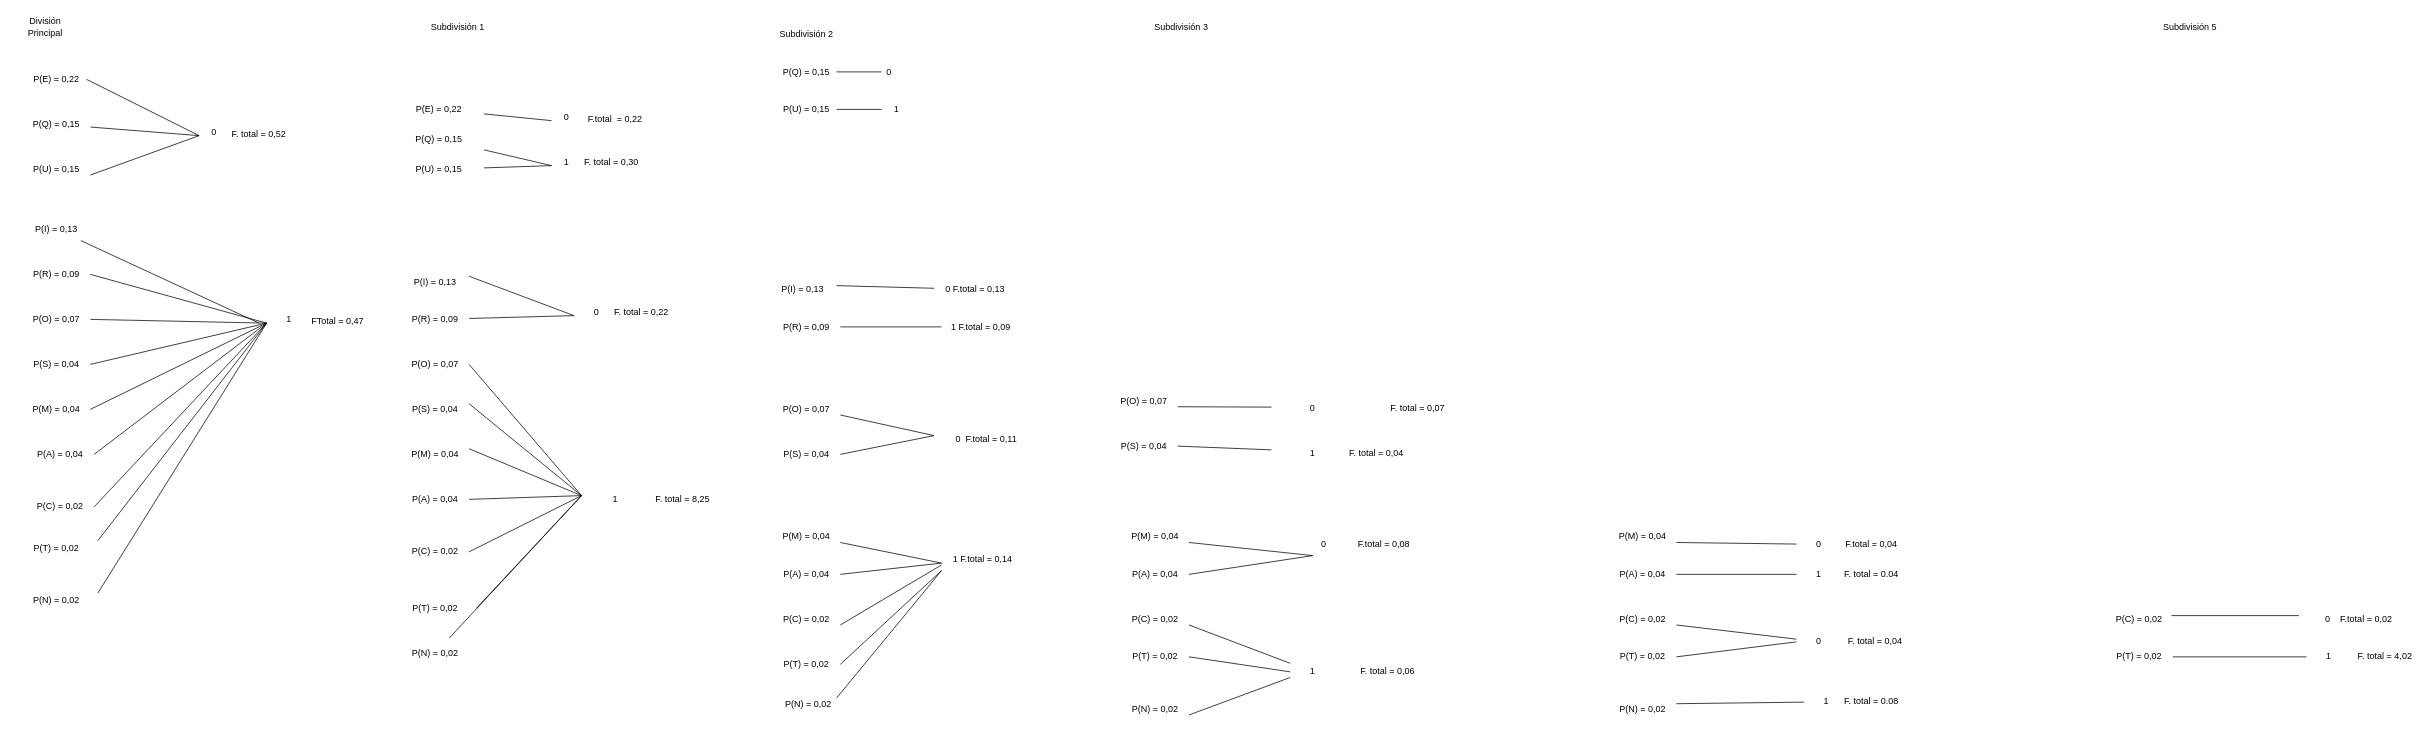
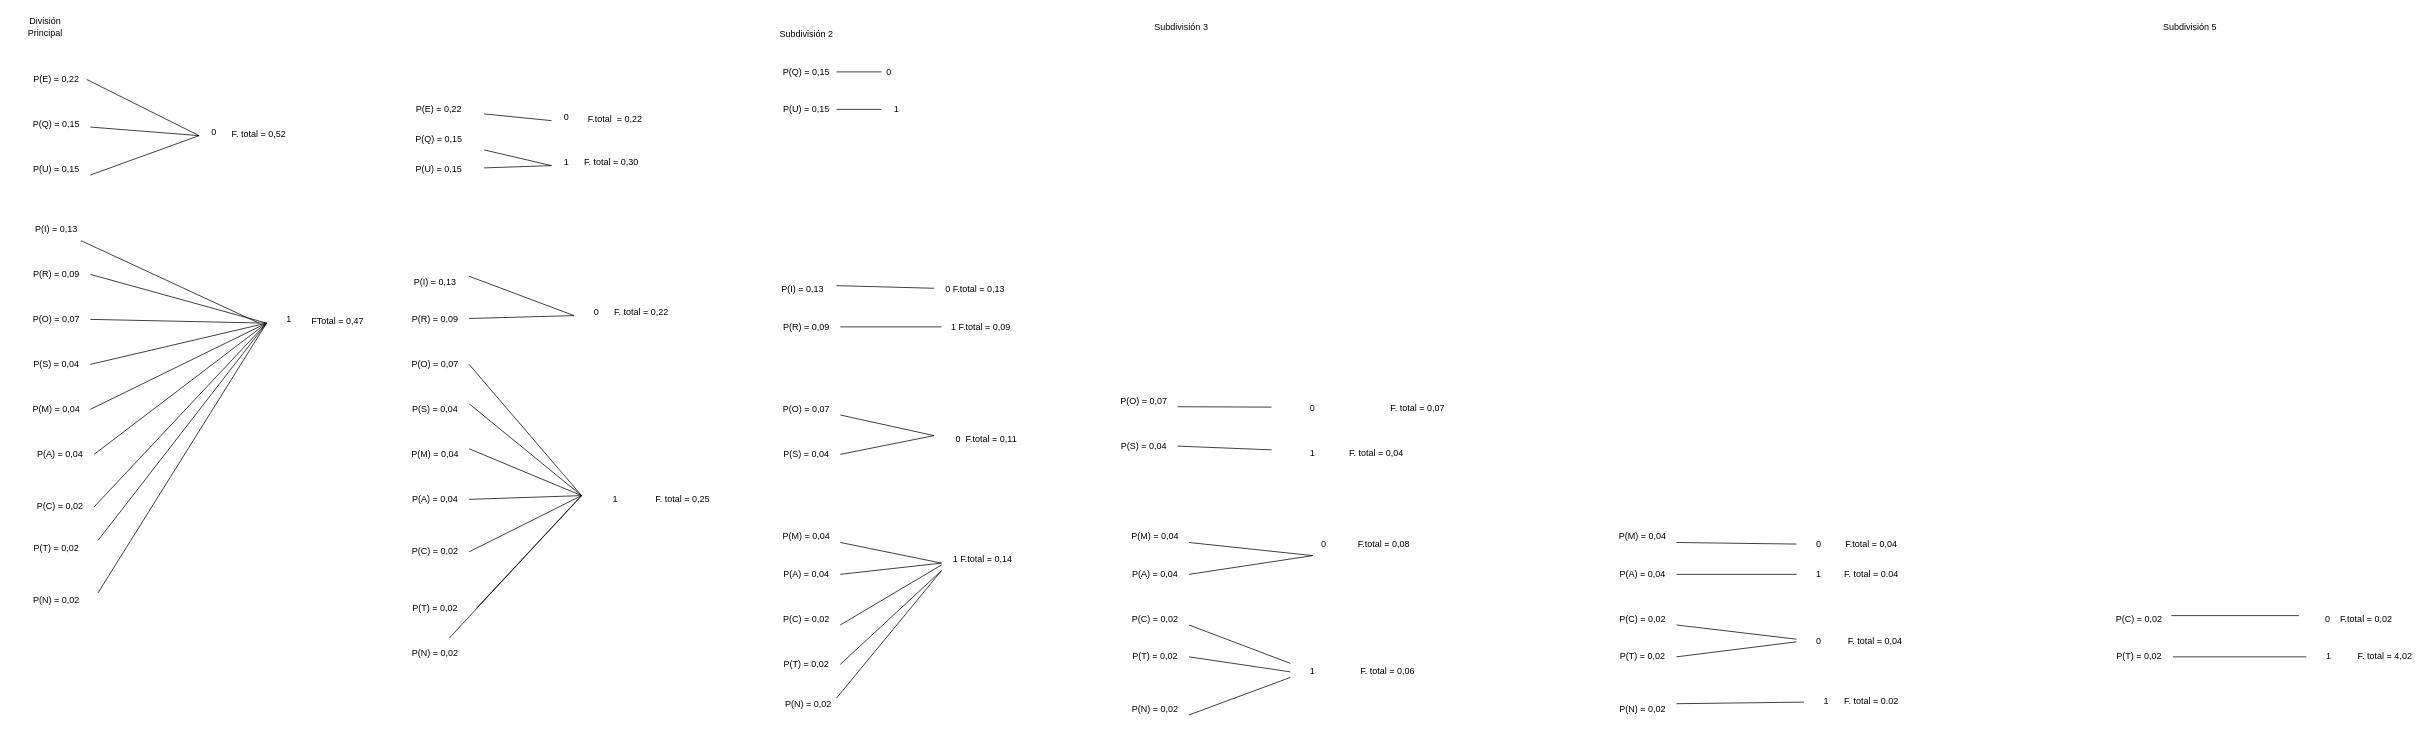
- <mxCell id="39" value="Subdivisión 1" style="text;html=1;align=center;verticalAlign=middle;whiteSpace=wrap;rounded=0;" vertex="1" parent="1"><mxGeometry x="555" y="20" width="110" height="30" as="geometry" /></mxCell>
- <mxCell id="66" value="F. total = 8,25" style="text;html=1;align=center;verticalAlign=middle;whiteSpace=wrap;rounded=0;" vertex="1" parent="1"><mxGeometry x="845" y="650" width="130" height="30" as="geometry" /></mxCell>
+ <mxCell id="66" value="F. total = 0,25" style="text;html=1;align=center;verticalAlign=middle;whiteSpace=wrap;rounded=0;" vertex="1" parent="1"><mxGeometry x="845" y="650" width="130" height="30" as="geometry" /></mxCell>
- <mxCell id="134" value="F. total = 0.08" style="text;html=1;align=center;verticalAlign=middle;whiteSpace=wrap;rounded=0;" vertex="1" parent="1"><mxGeometry x="2455" y="920" width="80" height="30" as="geometry" /></mxCell>
+ <mxCell id="134" value="F. total = 0.02" style="text;html=1;align=center;verticalAlign=middle;whiteSpace=wrap;rounded=0;" vertex="1" parent="1"><mxGeometry x="2455" y="920" width="80" height="30" as="geometry" /></mxCell>
